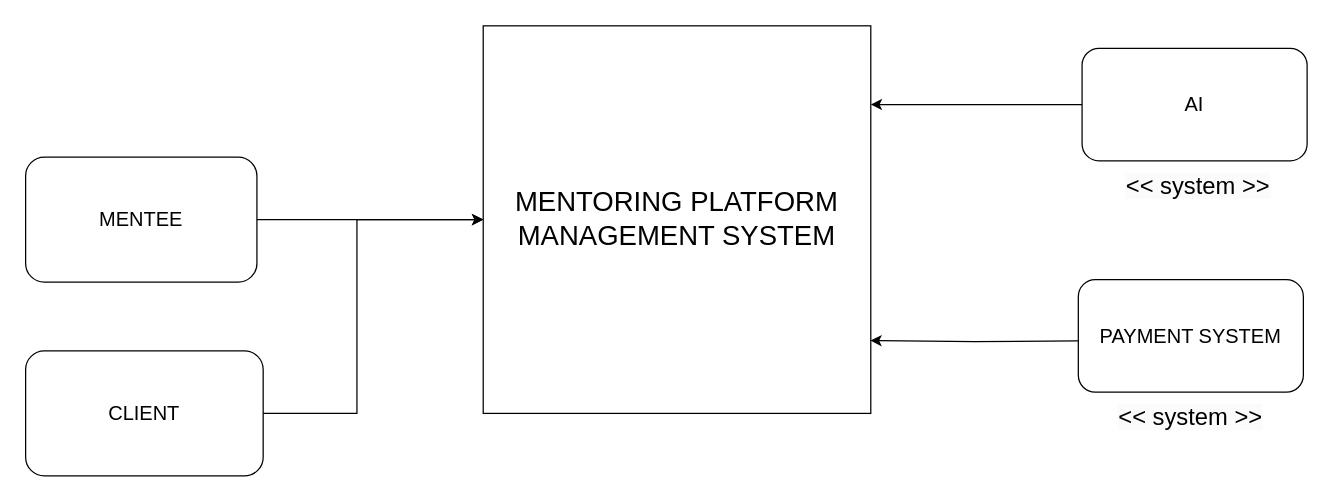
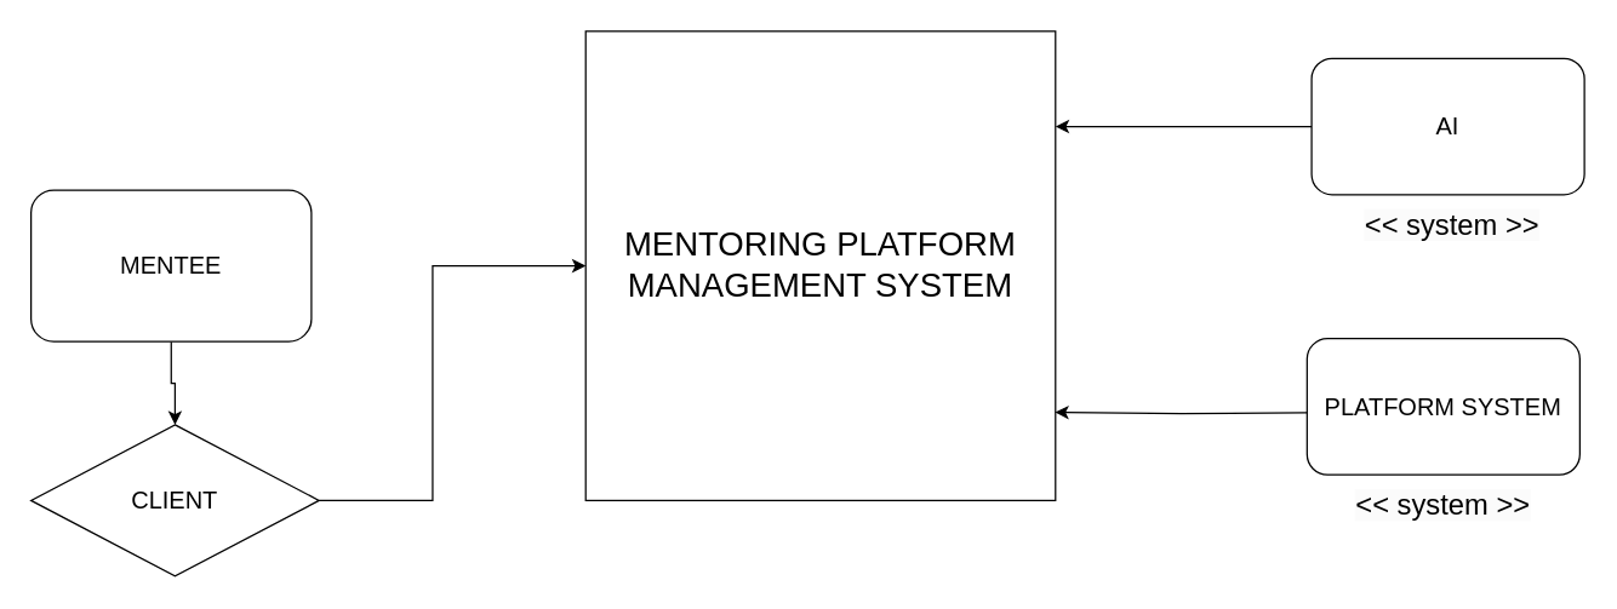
- <mxCell id="3" style="edgeStyle=orthogonalEdgeStyle;rounded=0;orthogonalLoop=1;jettySize=auto;html=1;entryX=0;entryY=0.5;entryDx=0;entryDy=0;" parent="1" source="4" target="2" edge="1"><mxGeometry relative="1" as="geometry" /></mxCell>
+ <mxCell id="3" style="edgeStyle=orthogonalEdgeStyle;rounded=0;orthogonalLoop=1;jettySize=auto;html=1;" parent="1" source="4" target="6" edge="1"><mxGeometry relative="1" as="geometry" /></mxCell>
- <mxCell id="10" value="&lt;font style=&quot;font-size: 16px;&quot;&gt;PAYMENT SYSTEM&lt;/font&gt;" style="rounded=1;whiteSpace=wrap;html=1;" parent="1" vertex="1"><mxGeometry x="862" y="223" width="180" height="90" as="geometry" /></mxCell>
+ <mxCell id="10" value="&lt;font style=&quot;font-size: 16px;&quot;&gt;PLATFORM SYSTEM&lt;/font&gt;" style="rounded=1;whiteSpace=wrap;html=1;" parent="1" vertex="1"><mxGeometry x="862" y="223" width="180" height="90" as="geometry" /></mxCell>
- <mxCell id="6" value="&lt;font style=&quot;font-size: 16px;&quot;&gt;CLIENT&lt;/font&gt;" style="rounded=1;whiteSpace=wrap;html=1;" parent="1" vertex="1"><mxGeometry x="20" y="280" width="190" height="100" as="geometry" /></mxCell>
+ <mxCell id="6" value="&lt;font style=&quot;font-size: 16px;&quot;&gt;CLIENT&lt;/font&gt;" style="rhombus;whiteSpace=wrap;html=1;" parent="1" vertex="1"><mxGeometry x="20" y="280" width="190" height="100" as="geometry" /></mxCell>
